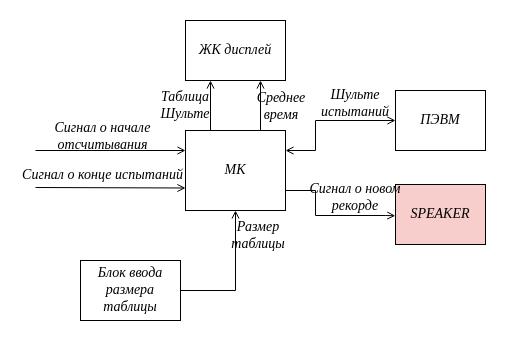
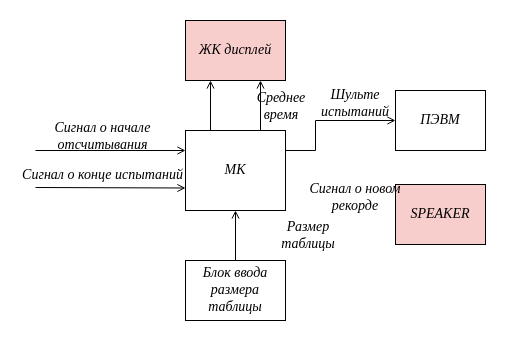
- <mxCell id="5" value="ЖК дисплей" style="rounded=0;whiteSpace=wrap;html=1;fontFamily=GOSTRUS Type A;fontStyle=2;fontSize=14;" parent="1" vertex="1"><mxGeometry x="185" y="20" width="100" height="60" as="geometry" /></mxCell>
+ <mxCell id="5" value="ЖК дисплей" style="rounded=0;whiteSpace=wrap;html=1;fontFamily=GOSTRUS Type A;fontStyle=2;fontSize=14;fillColor=#f8cecc;" parent="1" vertex="1"><mxGeometry x="185" y="20" width="100" height="60" as="geometry" /></mxCell>
- <mxCell id="10" value="Таблица Шульте" style="text;html=1;strokeColor=none;fillColor=none;align=center;verticalAlign=middle;whiteSpace=wrap;rounded=0;fontFamily=GOSTRUS Type A;fontStyle=2;fontSize=14;" parent="1" vertex="1"><mxGeometry x="155" y="90" width="60" height="30" as="geometry" /></mxCell>
- <mxCell id="17" style="edgeStyle=orthogonalEdgeStyle;rounded=0;orthogonalLoop=1;jettySize=auto;html=1;entryX=1;entryY=0.25;entryDx=0;entryDy=0;exitX=0;exitY=0.5;exitDx=0;exitDy=0;endArrow=open;endFill=0;startArrow=open;startFill=0;" parent="1" source="18" target="4" edge="1"><mxGeometry relative="1" as="geometry"><Array as="points"><mxPoint x="315" y="120" /><mxPoint x="315" y="150" /></Array></mxGeometry></mxCell>
+ <mxCell id="17" style="edgeStyle=orthogonalEdgeStyle;rounded=0;orthogonalLoop=1;jettySize=auto;html=1;entryX=1;entryY=0.25;entryDx=0;entryDy=0;exitX=0;exitY=0.5;exitDx=0;exitDy=0;endArrow=none;endFill=0;startArrow=open;startFill=0;" parent="1" source="18" target="4" edge="1"><mxGeometry relative="1" as="geometry"><Array as="points"><mxPoint x="315" y="120" /><mxPoint x="315" y="150" /></Array></mxGeometry></mxCell>
- <mxCell id="2" style="edgeStyle=orthogonalEdgeStyle;rounded=0;orthogonalLoop=1;jettySize=auto;html=1;entryX=-0.002;entryY=0.521;entryDx=0;entryDy=0;endArrow=open;endFill=0;exitX=1;exitY=0.75;exitDx=0;exitDy=0;fontFamily=GOSTRUS Type A;fontStyle=2;fontSize=14;entryPerimeter=0;" parent="1" source="4" target="11" edge="1"><mxGeometry relative="1" as="geometry"><mxPoint x="595" y="270" as="sourcePoint" /><Array as="points"><mxPoint x="315" y="190" /><mxPoint x="315" y="215" /><mxPoint x="385" y="215" /></Array></mxGeometry></mxCell>
- <mxCell id="9" value="Размер таблицы" style="text;html=1;strokeColor=none;fillColor=none;align=center;verticalAlign=middle;whiteSpace=wrap;rounded=0;fontFamily=GOSTRUS Type A;fontStyle=2;fontSize=14;" parent="1" vertex="1"><mxGeometry x="228" y="220" width="60" height="30" as="geometry" /></mxCell>
+ <mxCell id="9" value="Размер таблицы" style="text;html=1;strokeColor=none;fillColor=none;align=center;verticalAlign=middle;whiteSpace=wrap;rounded=0;fontFamily=GOSTRUS Type A;fontStyle=2;fontSize=14;" parent="1" vertex="1"><mxGeometry x="278" y="220" width="60" height="30" as="geometry" /></mxCell>
- <mxCell id="7" value="Блок ввода размера таблицы" style="rounded=0;whiteSpace=wrap;html=1;fontFamily=GOSTRUS Type A;fontStyle=2;fontSize=14;" parent="1" vertex="1"><mxGeometry x="80" y="260" width="100" height="60" as="geometry" /></mxCell>
+ <mxCell id="7" value="Блок ввода размера таблицы" style="rounded=0;whiteSpace=wrap;html=1;fontFamily=GOSTRUS Type A;fontStyle=2;fontSize=14;" parent="1" vertex="1"><mxGeometry x="185" y="260" width="100" height="60" as="geometry" /></mxCell>
